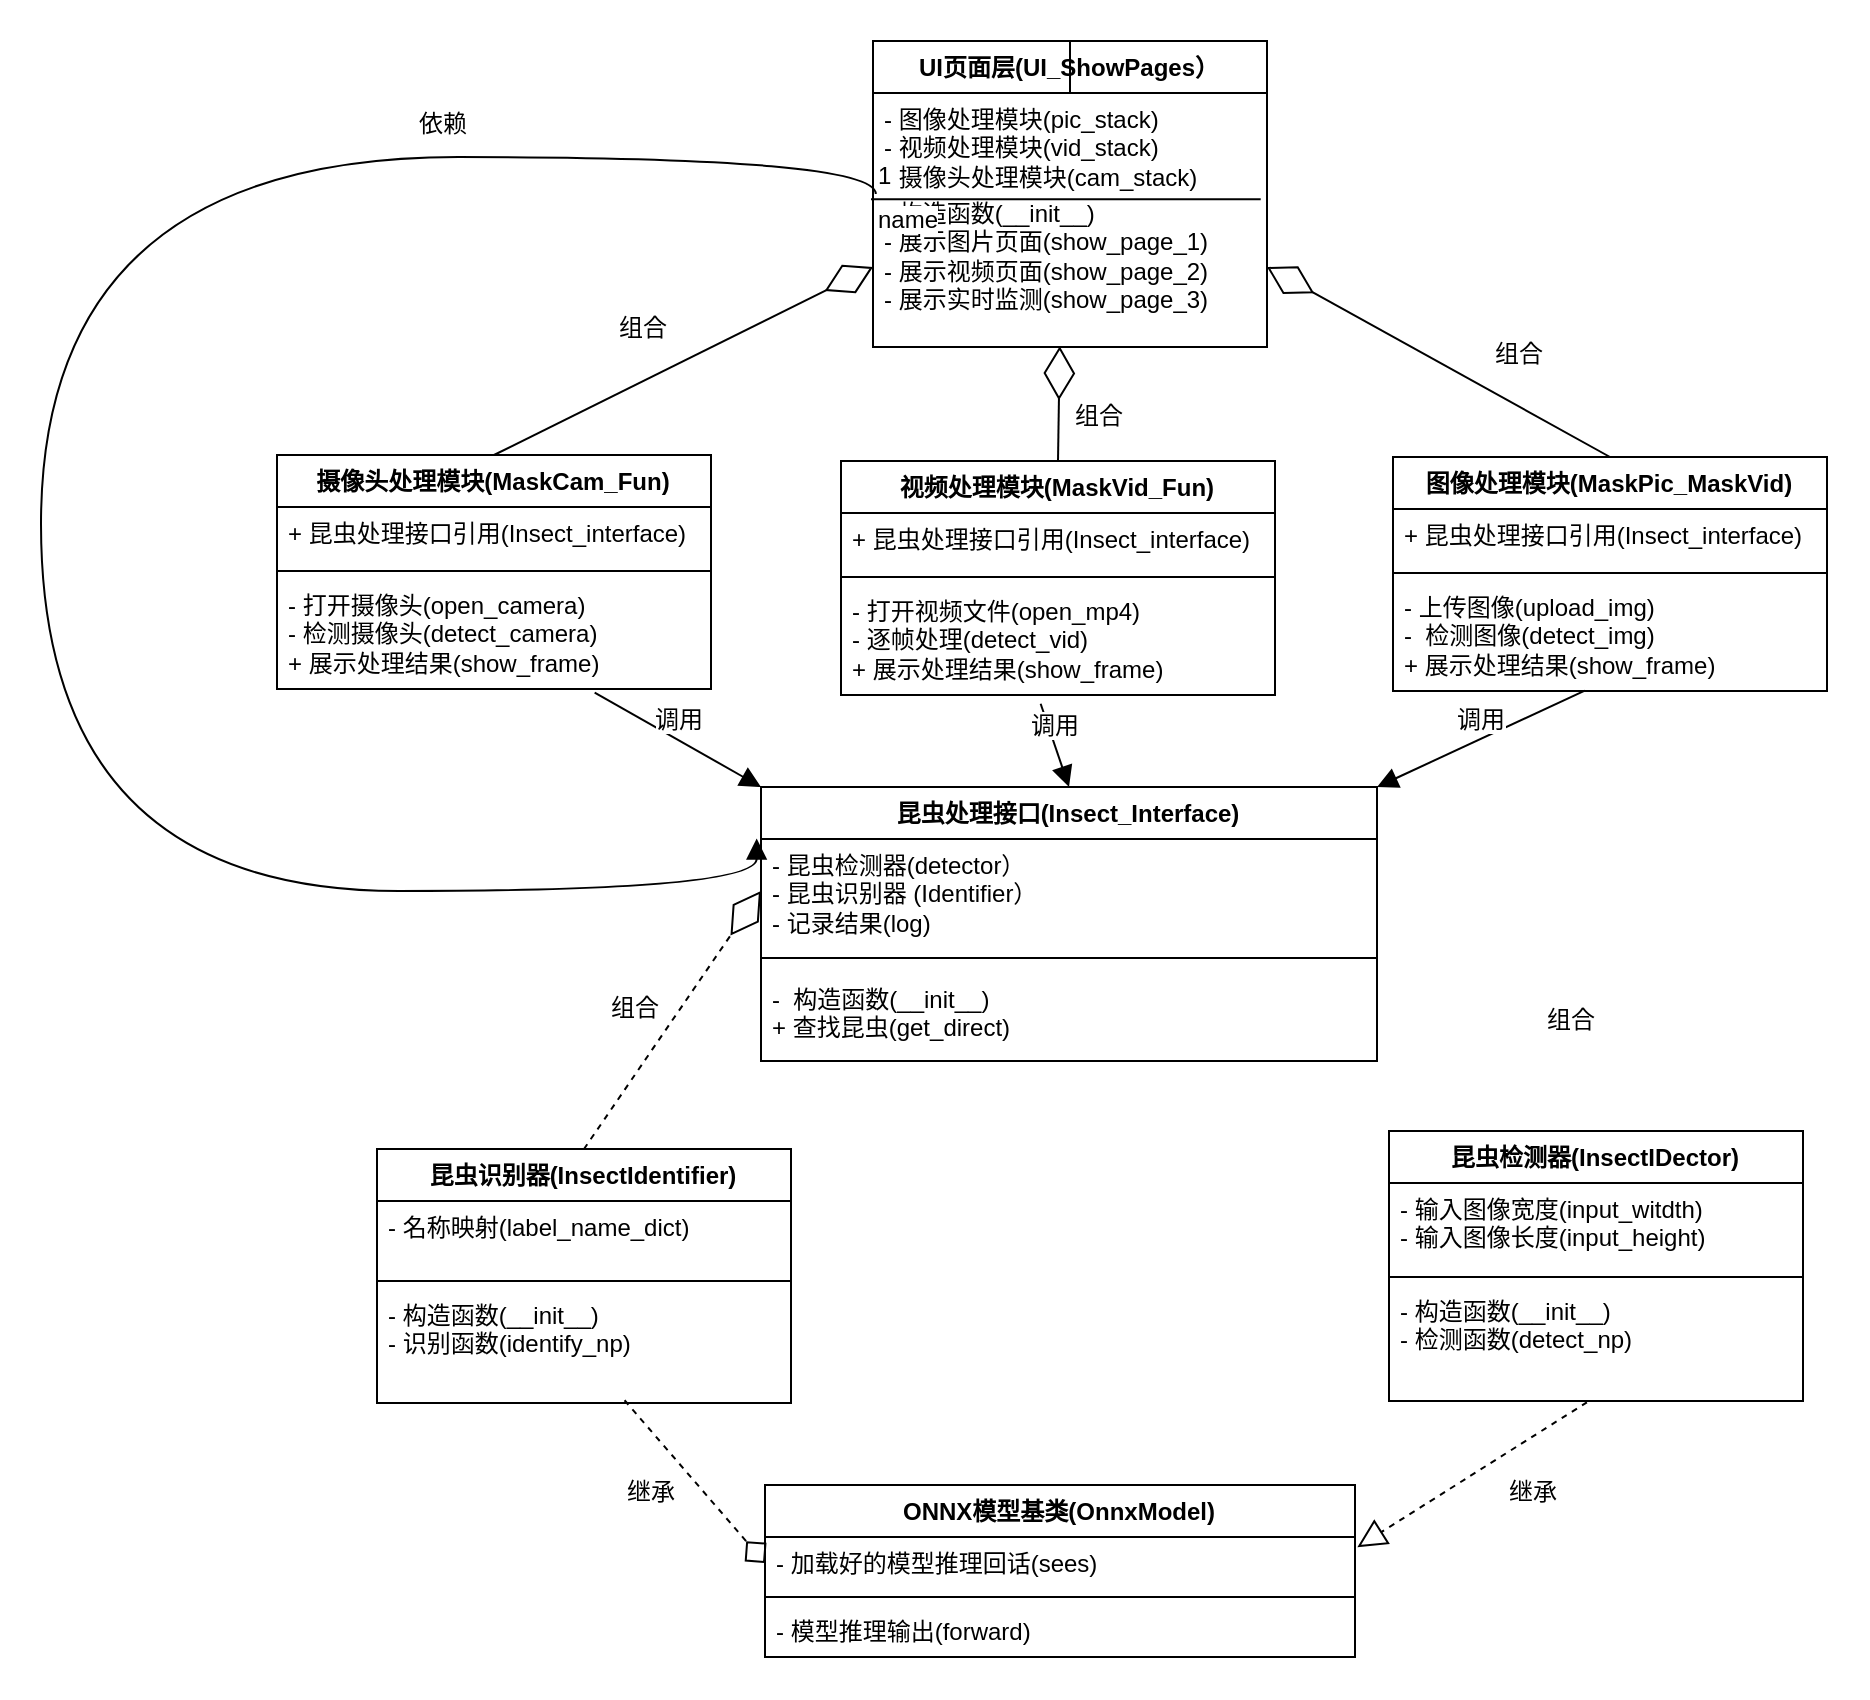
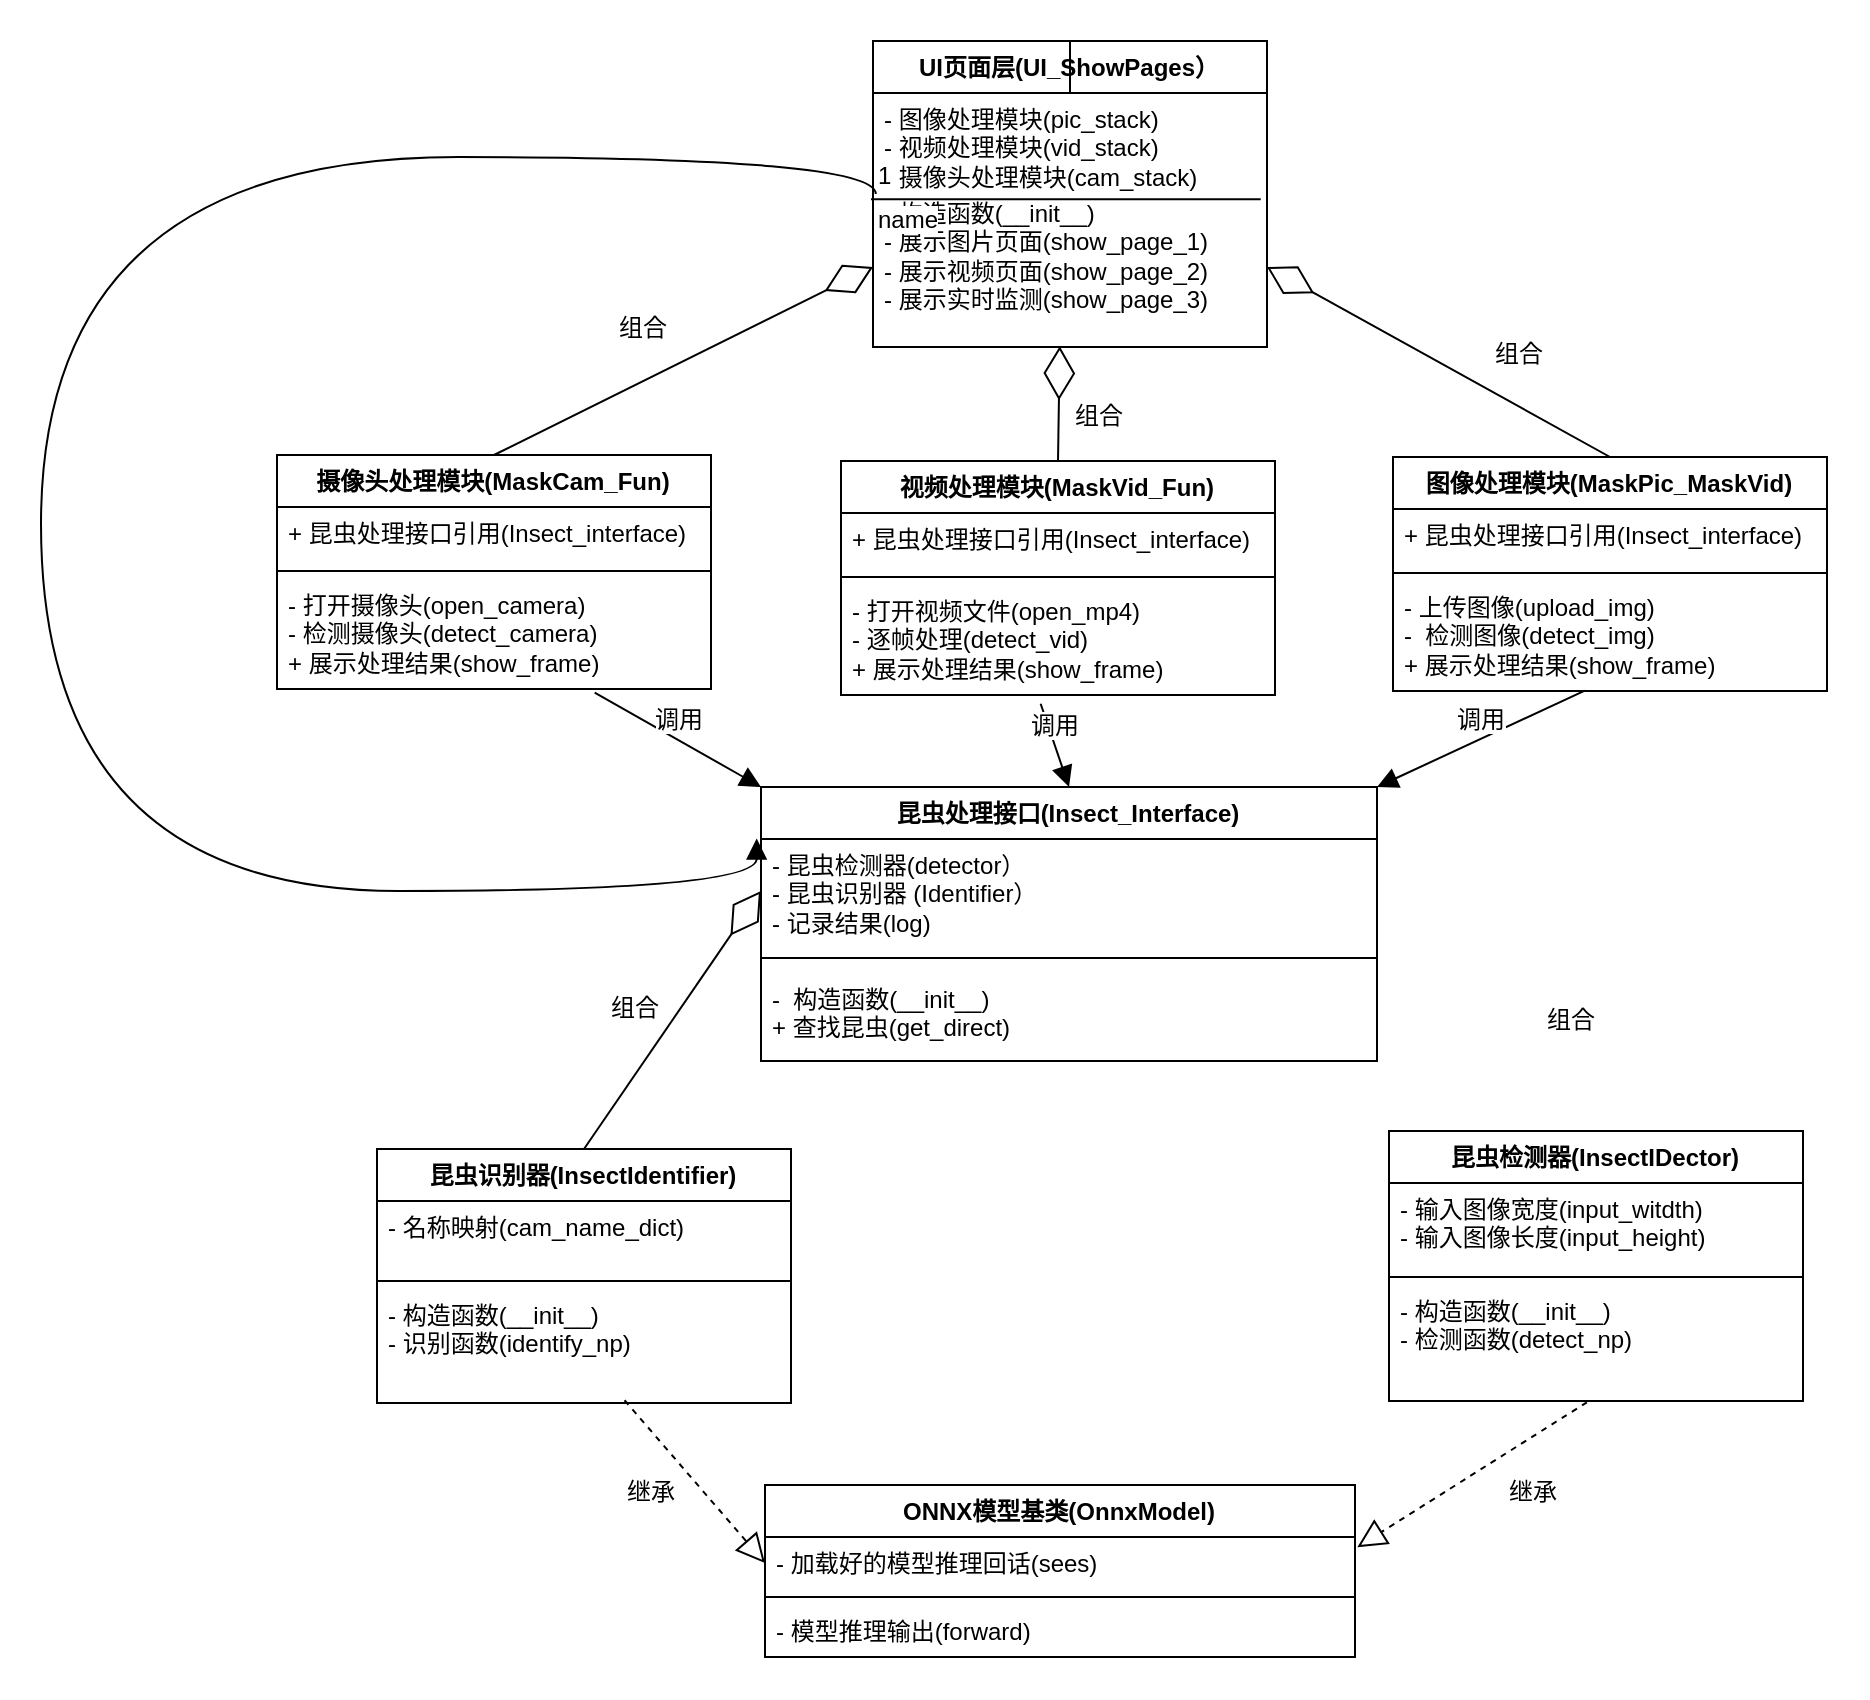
- <mxCell id="53" value="依赖" style="text;html=1;align=center;verticalAlign=middle;resizable=0;points=[];autosize=1;strokeColor=none;fillColor=none;fontSize=12;fontFamily=Helvetica;fontColor=default;labelBackgroundColor=default;" vertex="1" parent="1"><mxGeometry x="199.5" y="48.5" width="42" height="26" as="geometry" /></mxCell>
- <mxCell id="39" value="" style="endArrow=diamondThin;endFill=0;endSize=24;html=1;rounded=0;strokeColor=default;align=center;verticalAlign=middle;fontFamily=Helvetica;fontSize=12;fontColor=default;labelBackgroundColor=default;edgeStyle=none;curved=1;exitX=0.5;exitY=0;exitDx=0;exitDy=0;entryX=0;entryY=0.5;entryDx=0;entryDy=0;dashed=1;" edge="1" parent="1" source="23" target="20"><mxGeometry width="160" relative="1" as="geometry"><mxPoint x="241" y="493" as="sourcePoint" /><mxPoint x="401" y="493" as="targetPoint" /></mxGeometry></mxCell>
+ <mxCell id="39" value="" style="endArrow=diamondThin;endFill=0;endSize=24;html=1;rounded=0;strokeColor=default;align=center;verticalAlign=middle;fontFamily=Helvetica;fontSize=12;fontColor=default;labelBackgroundColor=default;edgeStyle=none;curved=1;exitX=0.5;exitY=0;exitDx=0;exitDy=0;entryX=0;entryY=0.5;entryDx=0;entryDy=0;" edge="1" parent="1" source="23" target="20"><mxGeometry width="160" relative="1" as="geometry"><mxPoint x="241" y="493" as="sourcePoint" /><mxPoint x="401" y="493" as="targetPoint" /></mxGeometry></mxCell>
- <mxCell id="24" value="- 名称映射(label_name_dict)" style="text;strokeColor=none;fillColor=none;align=left;verticalAlign=top;spacingLeft=4;spacingRight=4;overflow=hidden;rotatable=0;points=[[0,0.5],[1,0.5]];portConstraint=eastwest;whiteSpace=wrap;html=1;fontFamily=Helvetica;fontSize=12;fontColor=default;labelBackgroundColor=default;" vertex="1" parent="23"><mxGeometry y="26" width="207" height="36" as="geometry" /></mxCell>
+ <mxCell id="24" value="- 名称映射(cam_name_dict)" style="text;strokeColor=none;fillColor=none;align=left;verticalAlign=top;spacingLeft=4;spacingRight=4;overflow=hidden;rotatable=0;points=[[0,0.5],[1,0.5]];portConstraint=eastwest;whiteSpace=wrap;html=1;fontFamily=Helvetica;fontSize=12;fontColor=default;labelBackgroundColor=default;" vertex="1" parent="23"><mxGeometry y="26" width="207" height="36" as="geometry" /></mxCell>
- <mxCell id="35" value="" style="endArrow=diamond;dashed=1;endFill=0;endSize=12;html=1;rounded=0;strokeColor=default;align=center;verticalAlign=middle;fontFamily=Helvetica;fontSize=12;fontColor=default;labelBackgroundColor=default;edgeStyle=none;curved=1;exitX=0.598;exitY=0.976;exitDx=0;exitDy=0;exitPerimeter=0;entryX=0;entryY=0.5;entryDx=0;entryDy=0;" edge="1" parent="1" source="26" target="32"><mxGeometry width="160" relative="1" as="geometry"><mxPoint x="343" y="730" as="sourcePoint" /><mxPoint x="503" y="730" as="targetPoint" /></mxGeometry></mxCell>
+ <mxCell id="35" value="" style="endArrow=block;dashed=1;endFill=0;endSize=12;html=1;rounded=0;strokeColor=default;align=center;verticalAlign=middle;fontFamily=Helvetica;fontSize=12;fontColor=default;labelBackgroundColor=default;edgeStyle=none;curved=1;exitX=0.598;exitY=0.976;exitDx=0;exitDy=0;exitPerimeter=0;entryX=0;entryY=0.5;entryDx=0;entryDy=0;" edge="1" parent="1" source="26" target="32"><mxGeometry width="160" relative="1" as="geometry"><mxPoint x="343" y="730" as="sourcePoint" /><mxPoint x="503" y="730" as="targetPoint" /></mxGeometry></mxCell>
